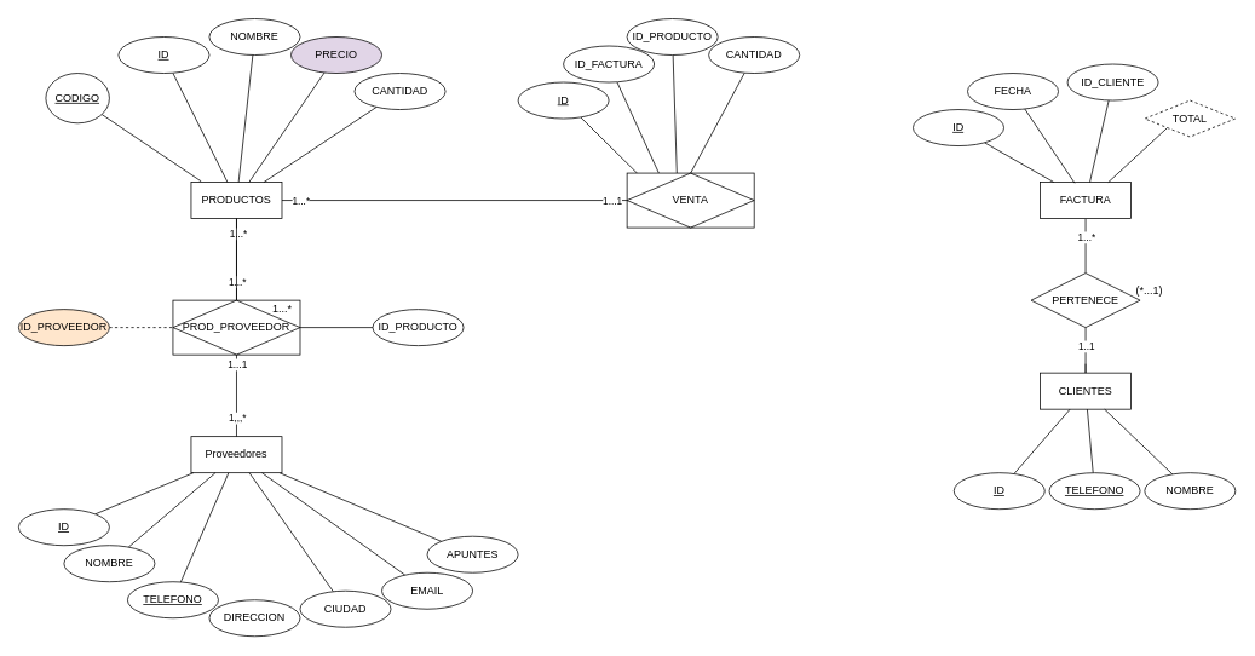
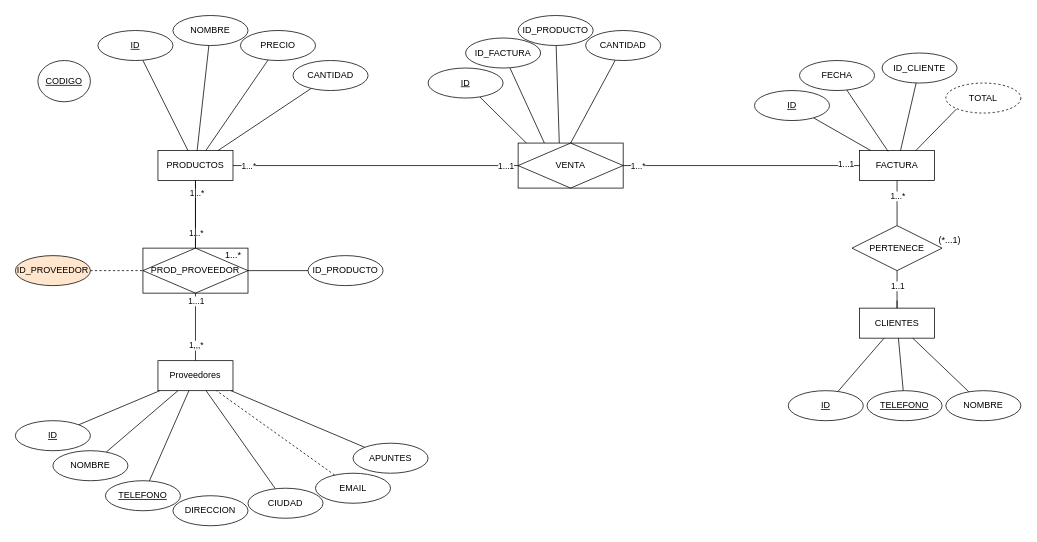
- <mxCell id="10" value="PRECIO" style="ellipse;whiteSpace=wrap;html=1;align=center;fillColor=#e1d5e7;" parent="1" vertex="1"><mxGeometry x="320" y="40" width="100" height="40" as="geometry" /></mxCell>
+ <mxCell id="10" value="PRECIO" style="ellipse;whiteSpace=wrap;html=1;align=center;" parent="1" vertex="1"><mxGeometry x="320" y="40" width="100" height="40" as="geometry" /></mxCell>
- <mxCell id="78" value="TOTAL" style="rhombus;whiteSpace=wrap;html=1;align=center;dashed=1;" vertex="1" parent="1"><mxGeometry x="1260" y="110" width="100" height="40" as="geometry" /></mxCell>
+ <mxCell id="78" value="TOTAL" style="ellipse;whiteSpace=wrap;html=1;align=center;dashed=1;" vertex="1" parent="1"><mxGeometry x="1260" y="110" width="100" height="40" as="geometry" /></mxCell>
- <mxCell id="7" style="edgeStyle=none;rounded=0;orthogonalLoop=1;jettySize=auto;html=1;entryX=0.11;entryY=-0.025;entryDx=0;entryDy=0;entryPerimeter=0;endArrow=none;endFill=0;" parent="1" source="8" target="2" edge="1"><mxGeometry relative="1" as="geometry" /></mxCell>
+ <mxCell id="42" style="edgeStyle=none;rounded=0;orthogonalLoop=1;jettySize=auto;html=1;endArrow=none;endFill=0;" parent="1" source="45" target="27" edge="1"><mxGeometry relative="1" as="geometry" /></mxCell>
+ <mxCell id="43" value="1...*" style="edgeLabel;html=1;align=center;verticalAlign=middle;resizable=0;points=[];" parent="42" vertex="1" connectable="0"><mxGeometry x="-0.94" y="1" relative="1" as="geometry"><mxPoint x="10.95" y="1" as="offset" /></mxGeometry></mxCell>
+ <mxCell id="44" value="1...1" style="edgeLabel;html=1;align=center;verticalAlign=middle;resizable=0;points=[];" parent="42" vertex="1" connectable="0"><mxGeometry x="0.878" y="2" relative="1" as="geometry"><mxPoint as="offset" /></mxGeometry></mxCell>
- <mxCell id="58" style="edgeStyle=none;rounded=0;orthogonalLoop=1;jettySize=auto;html=1;endArrow=none;endFill=0;" parent="1" source="59" target="52" edge="1"><mxGeometry relative="1" as="geometry" /></mxCell>
+ <mxCell id="58" style="edgeStyle=none;rounded=0;orthogonalLoop=1;jettySize=auto;html=1;endArrow=none;endFill=0;dashed=1;" parent="1" source="59" target="52" edge="1"><mxGeometry relative="1" as="geometry" /></mxCell>
